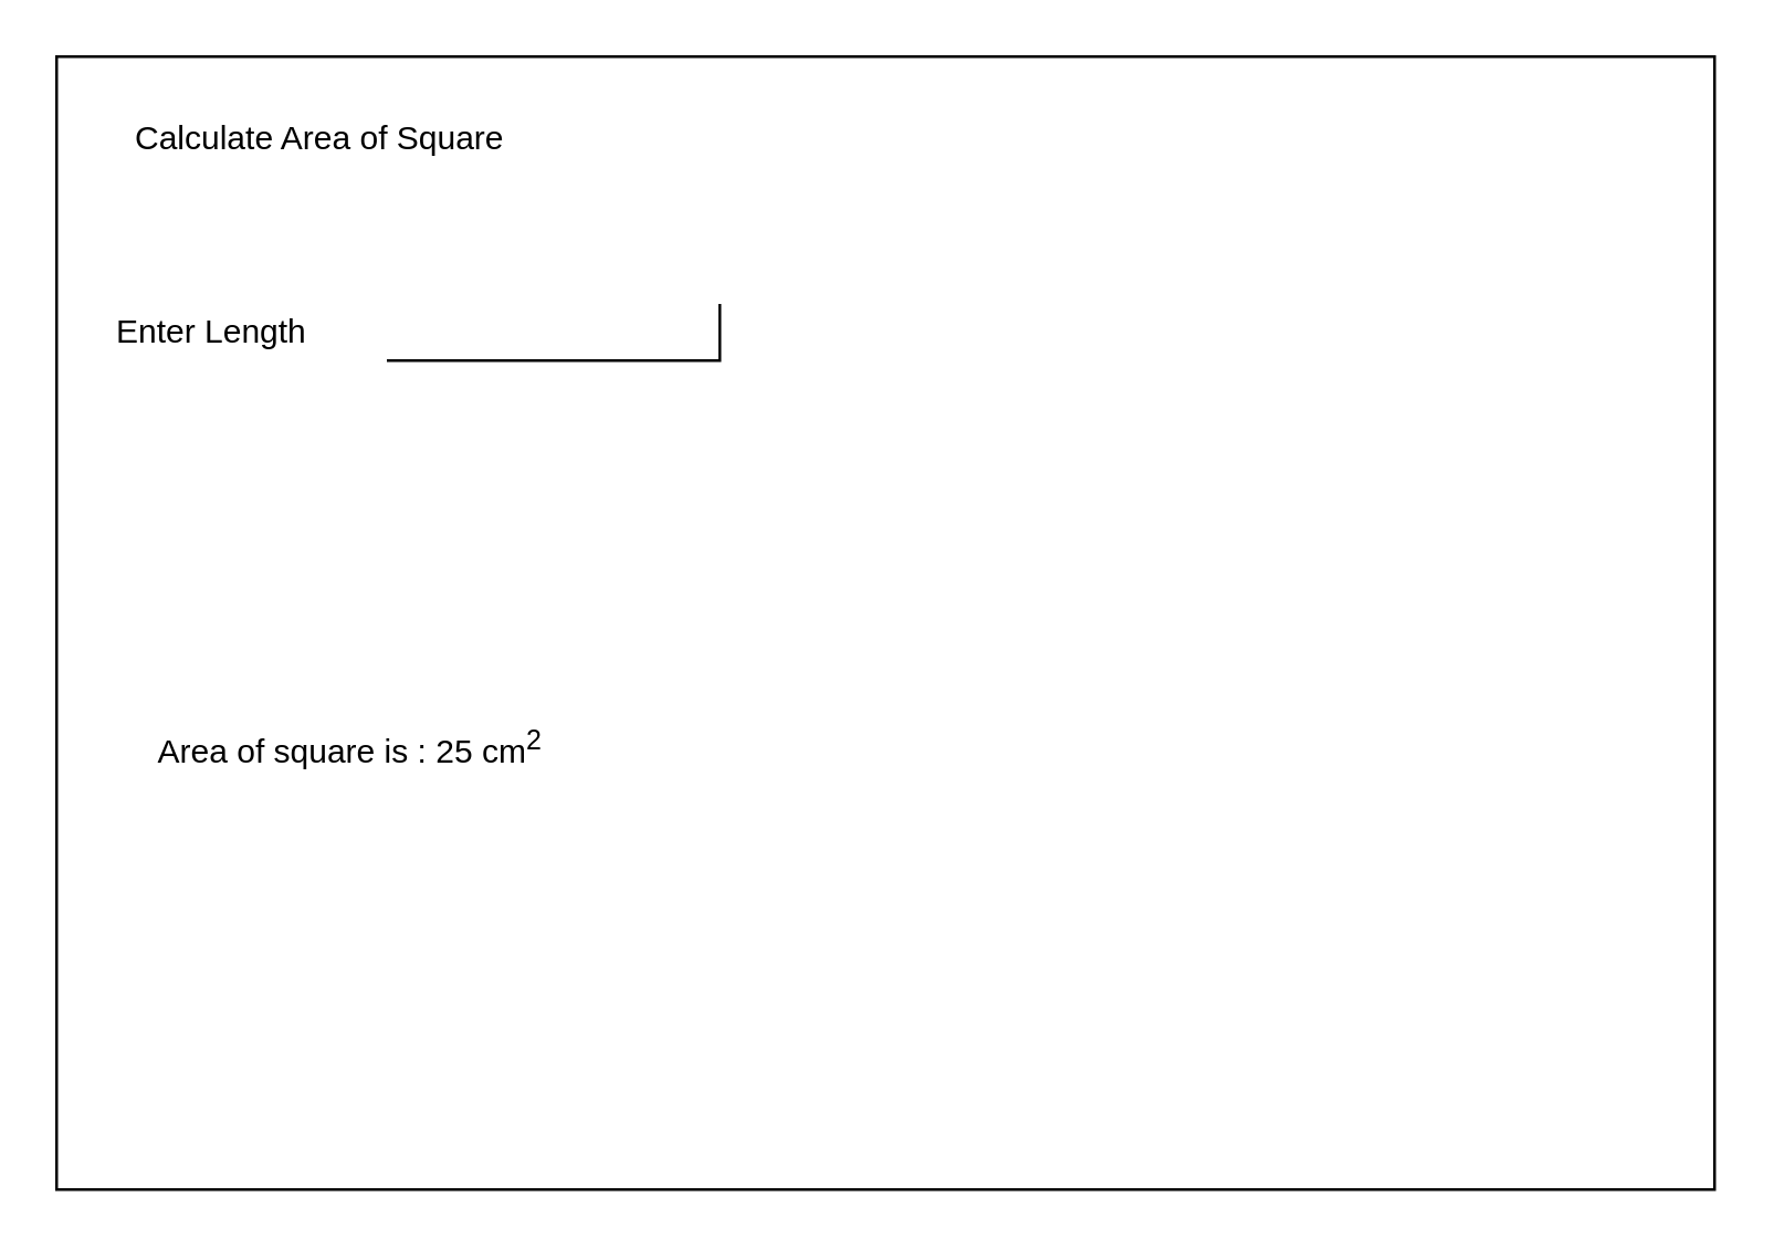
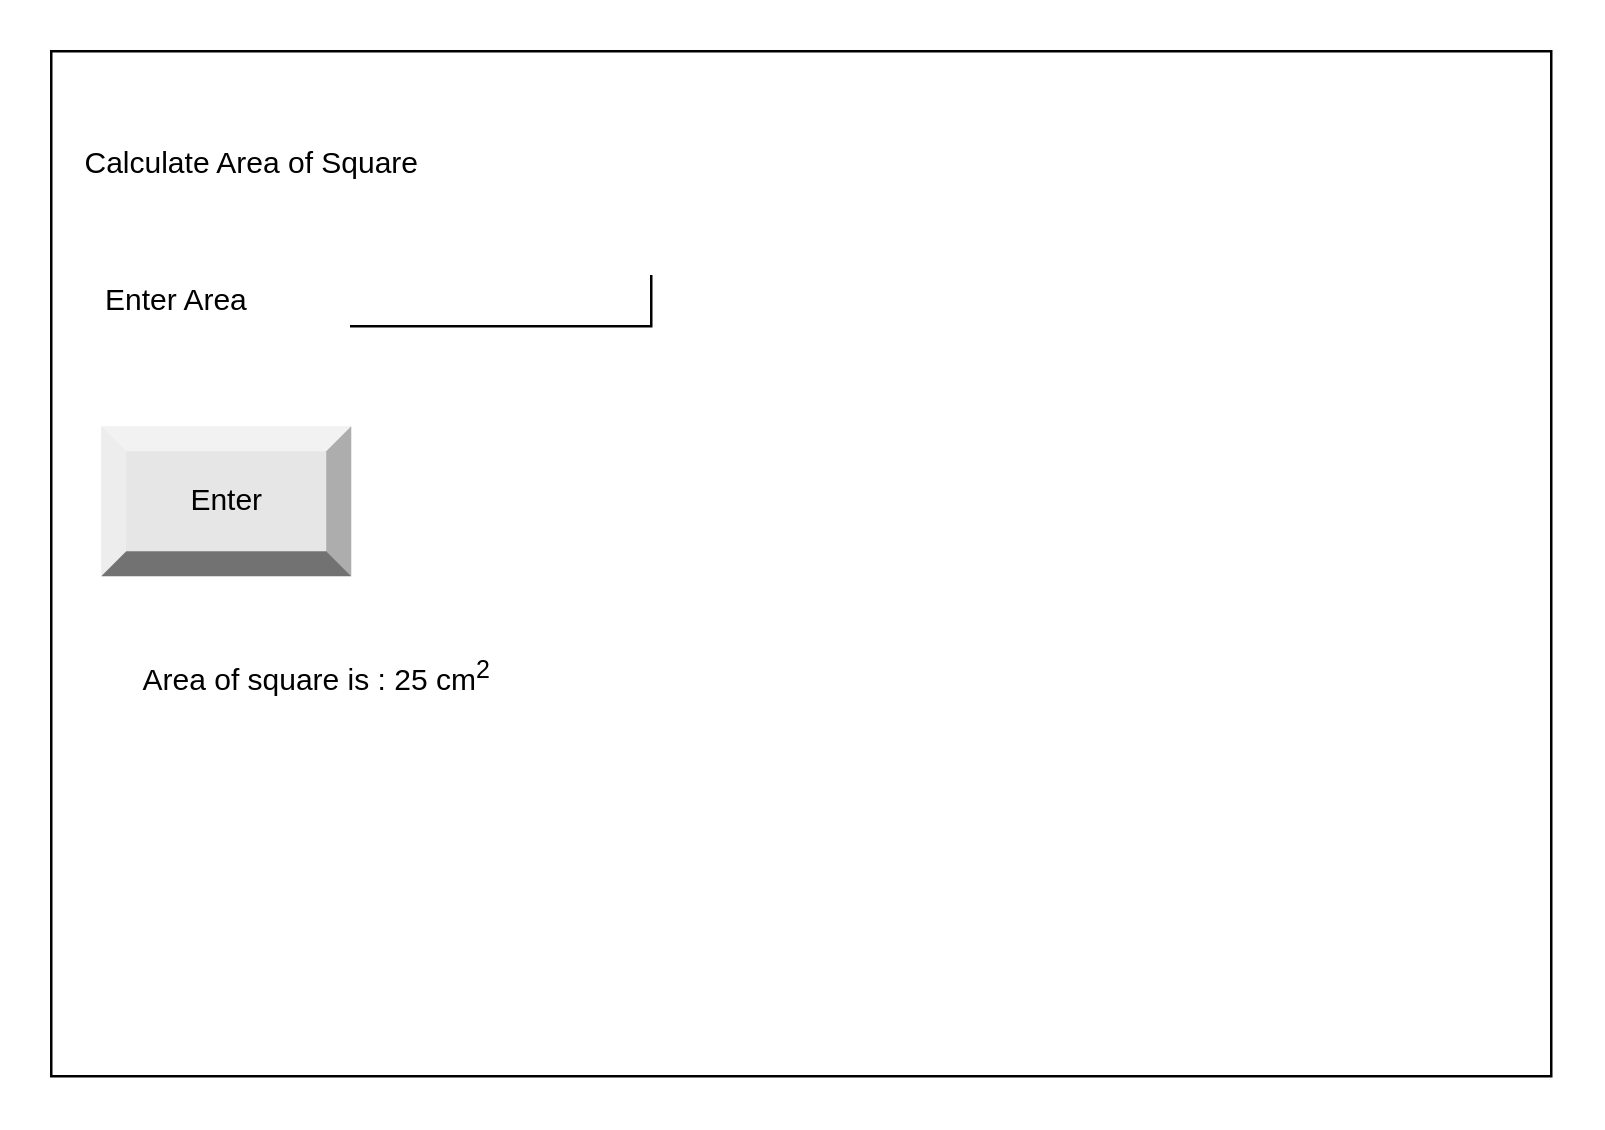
- <mxCell id="3" value="Calculate Area of Square" style="text;html=1;align=center;verticalAlign=middle;resizable=0;points=[];autosize=1;strokeColor=none;fillColor=none;" vertex="1" parent="1"><mxGeometry x="40" y="40" width="150" height="20" as="geometry" /></mxCell>
+ <mxCell id="3" value="Calculate Area of Square" style="text;html=1;align=center;verticalAlign=middle;resizable=0;points=[];autosize=1;strokeColor=none;fillColor=none;" vertex="1" parent="1"><mxGeometry x="25" y="55" width="150" height="20" as="geometry" /></mxCell>
- <mxCell id="4" value="Enter Length" style="text;html=1;align=left;verticalAlign=middle;resizable=0;points=[];autosize=1;strokeColor=none;fillColor=none;" vertex="1" parent="1"><mxGeometry x="40" y="110" width="80" height="20" as="geometry" /></mxCell>
+ <mxCell id="4" value="Enter Area" style="text;html=1;align=left;verticalAlign=middle;resizable=0;points=[];autosize=1;strokeColor=none;fillColor=none;" vertex="1" parent="1"><mxGeometry x="40" y="110" width="80" height="20" as="geometry" /></mxCell>
+ <mxCell id="6" value="Enter" style="labelPosition=center;verticalLabelPosition=middle;align=center;html=1;shape=mxgraph.basic.shaded_button;dx=10;fillColor=#E6E6E6;strokeColor=none;" vertex="1" parent="1"><mxGeometry x="40" y="170" width="100" height="60" as="geometry" /></mxCell>
